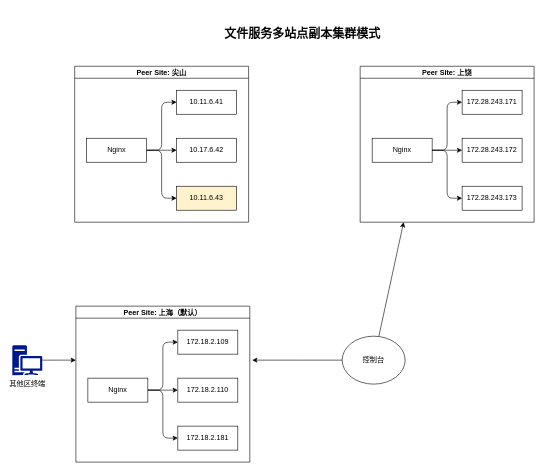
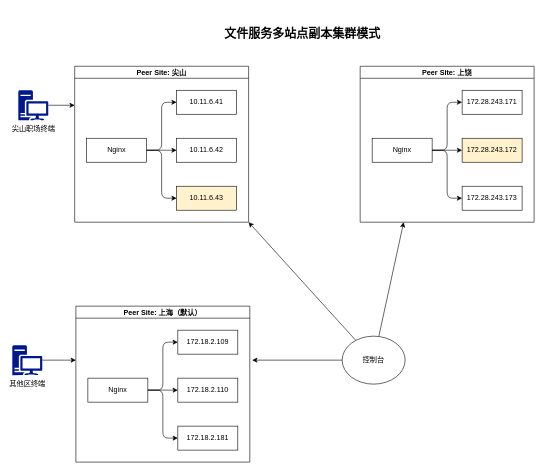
+ <mxCell id="28" value="尖山职场终端" style="sketch=0;aspect=fixed;pointerEvents=1;shadow=0;dashed=0;html=1;strokeColor=none;labelPosition=center;verticalLabelPosition=bottom;verticalAlign=top;align=center;fillColor=#00188D;shape=mxgraph.mscae.enterprise.workstation_client" parent="1" vertex="1"><mxGeometry x="30" y="150" width="50" height="50" as="geometry" /></mxCell>
+ <mxCell id="27" value="" style="edgeStyle=orthogonalEdgeStyle;rounded=0;orthogonalLoop=1;jettySize=auto;html=1;entryX=0;entryY=0.25;entryDx=0;entryDy=0;" parent="1" source="28" target="19" edge="1"><mxGeometry relative="1" as="geometry"><mxPoint x="170" y="250" as="targetPoint" /></mxGeometry></mxCell>
- <mxCell id="23" value="10.17.6.42" style="whiteSpace=wrap;html=1;" parent="19" vertex="1"><mxGeometry x="170" y="120" width="100" height="40" as="geometry" /></mxCell>
+ <mxCell id="23" value="10.11.6.42" style="whiteSpace=wrap;html=1;" parent="19" vertex="1"><mxGeometry x="170" y="120" width="100" height="40" as="geometry" /></mxCell>
- <mxCell id="9" value="&lt;div&gt;172.28.243.172&lt;/div&gt;" style="whiteSpace=wrap;html=1;points=[[0,0,0,0,0],[0,0.25,0,0,0],[0,0.5,0,0,0],[0,0.75,0,0,0],[0,1,0,0,0],[0.25,0,0,0,0],[0.25,1,0,0,0],[0.5,0,0,0,0],[0.5,1,0,0,0],[0.75,0,0,0,0],[0.75,1,0,0,0],[1,0,0,0,0],[1,0.25,0,0,0],[1,0.5,0,0,0],[1,0.75,0,0,0],[1,1,0,0,0]];" parent="2" vertex="1"><mxGeometry x="170" y="120" width="100" height="40" as="geometry" /></mxCell>
+ <mxCell id="9" value="&lt;div&gt;172.28.243.172&lt;/div&gt;" style="whiteSpace=wrap;html=1;points=[[0,0,0,0,0],[0,0.25,0,0,0],[0,0.5,0,0,0],[0,0.75,0,0,0],[0,1,0,0,0],[0.25,0,0,0,0],[0.25,1,0,0,0],[0.5,0,0,0,0],[0.5,1,0,0,0],[0.75,0,0,0,0],[0.75,1,0,0,0],[1,0,0,0,0],[1,0.25,0,0,0],[1,0.5,0,0,0],[1,0.75,0,0,0],[1,1,0,0,0]];fillColor=#fff2cc;" parent="2" vertex="1"><mxGeometry x="170" y="120" width="100" height="40" as="geometry" /></mxCell>
+ <mxCell id="32" style="rounded=0;orthogonalLoop=1;jettySize=auto;html=1;entryX=1;entryY=1;entryDx=0;entryDy=0;" edge="1" parent="1" source="34" target="19"><mxGeometry relative="1" as="geometry" /></mxCell>
